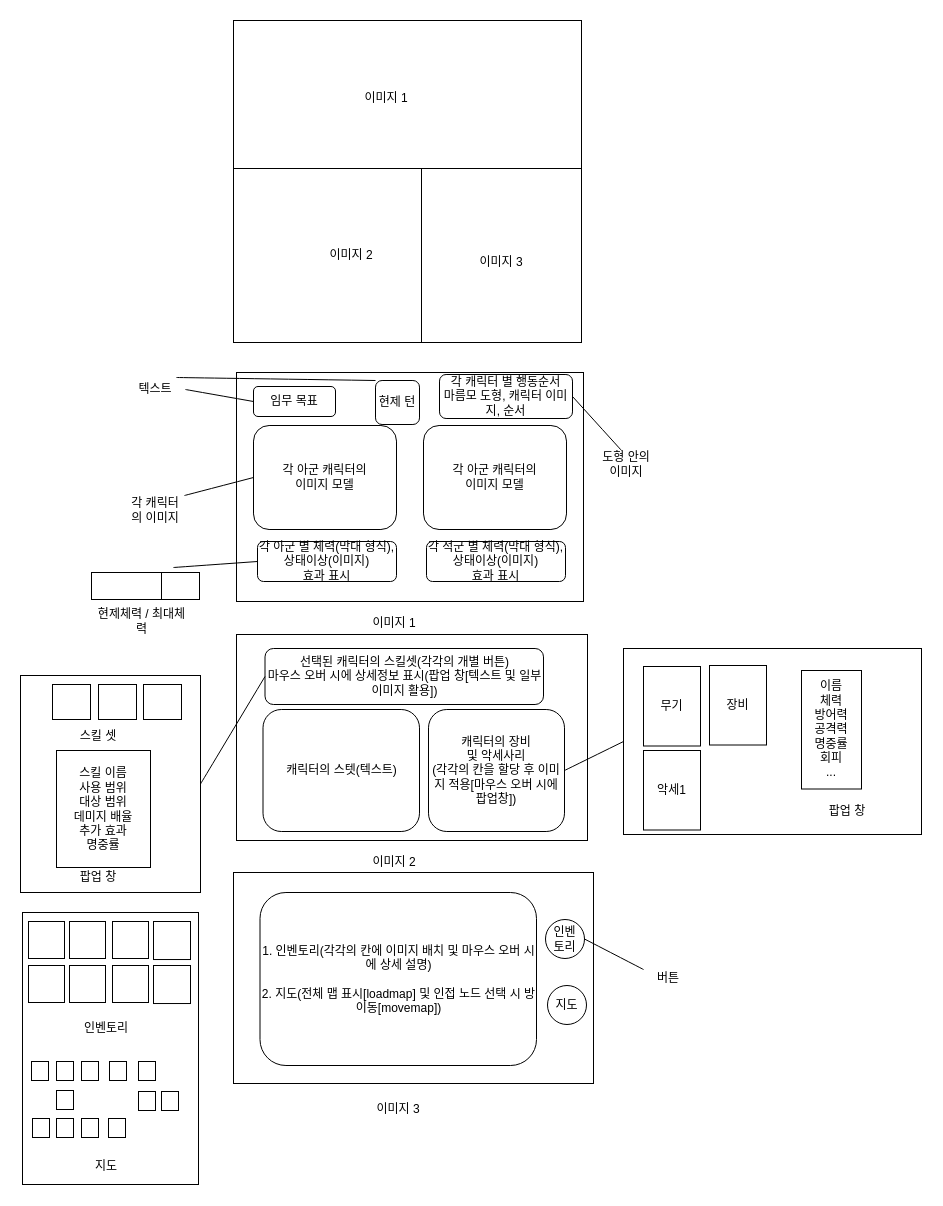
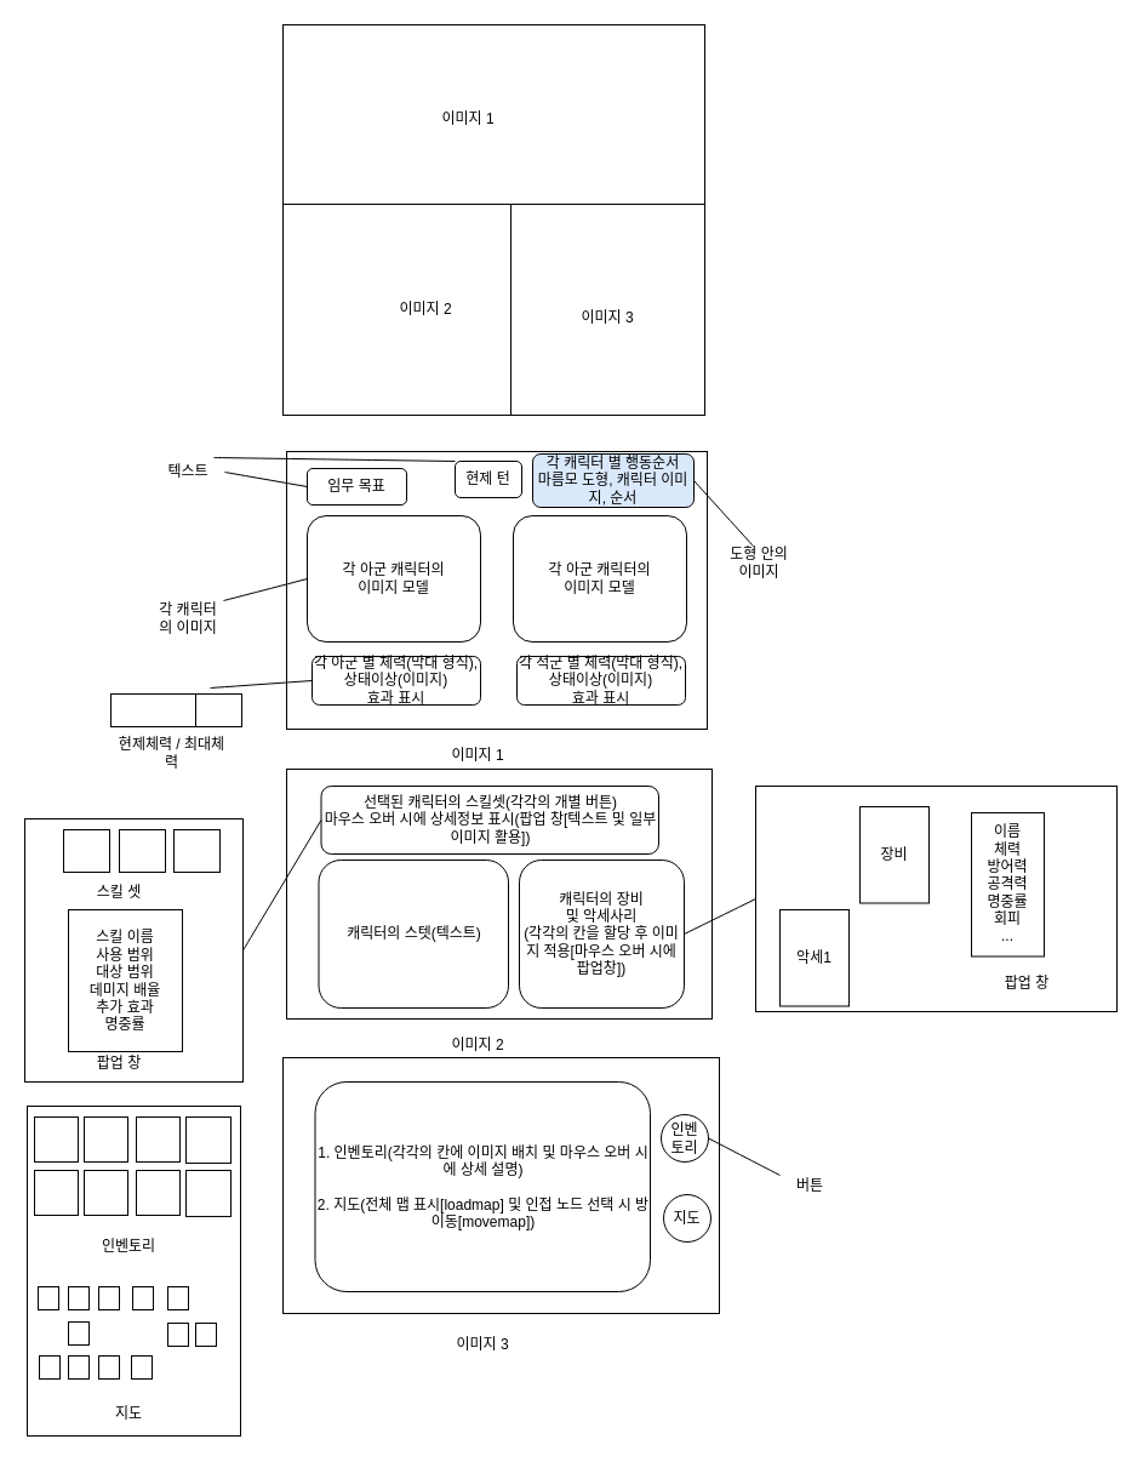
- <mxCell id="11" value="각 캐릭터 별 행동순서&lt;div&gt;마름모 도형, 캐릭터 이미지, 순서&lt;/div&gt;" style="rounded=1;whiteSpace=wrap;html=1;" vertex="1" parent="1"><mxGeometry x="439" y="374" width="133" height="44" as="geometry" /></mxCell>
+ <mxCell id="11" value="각 캐릭터 별 행동순서&lt;div&gt;마름모 도형, 캐릭터 이미지, 순서&lt;/div&gt;" style="rounded=1;whiteSpace=wrap;html=1;fillColor=#dae8fc;" vertex="1" parent="1"><mxGeometry x="439" y="374" width="133" height="44" as="geometry" /></mxCell>
- <mxCell id="16" value="현제 턴" style="rounded=1;whiteSpace=wrap;html=1;" vertex="1" parent="1"><mxGeometry x="375" y="380" width="44" height="44" as="geometry" /></mxCell>
+ <mxCell id="16" value="현제 턴" style="rounded=1;whiteSpace=wrap;html=1;" vertex="1" parent="1"><mxGeometry x="375" y="380" width="55" height="30" as="geometry" /></mxCell>
- <mxCell id="50" value="무기" style="rounded=0;whiteSpace=wrap;html=1;" vertex="1" parent="1"><mxGeometry x="643" y="666" width="57" height="79.5" as="geometry" /></mxCell>
